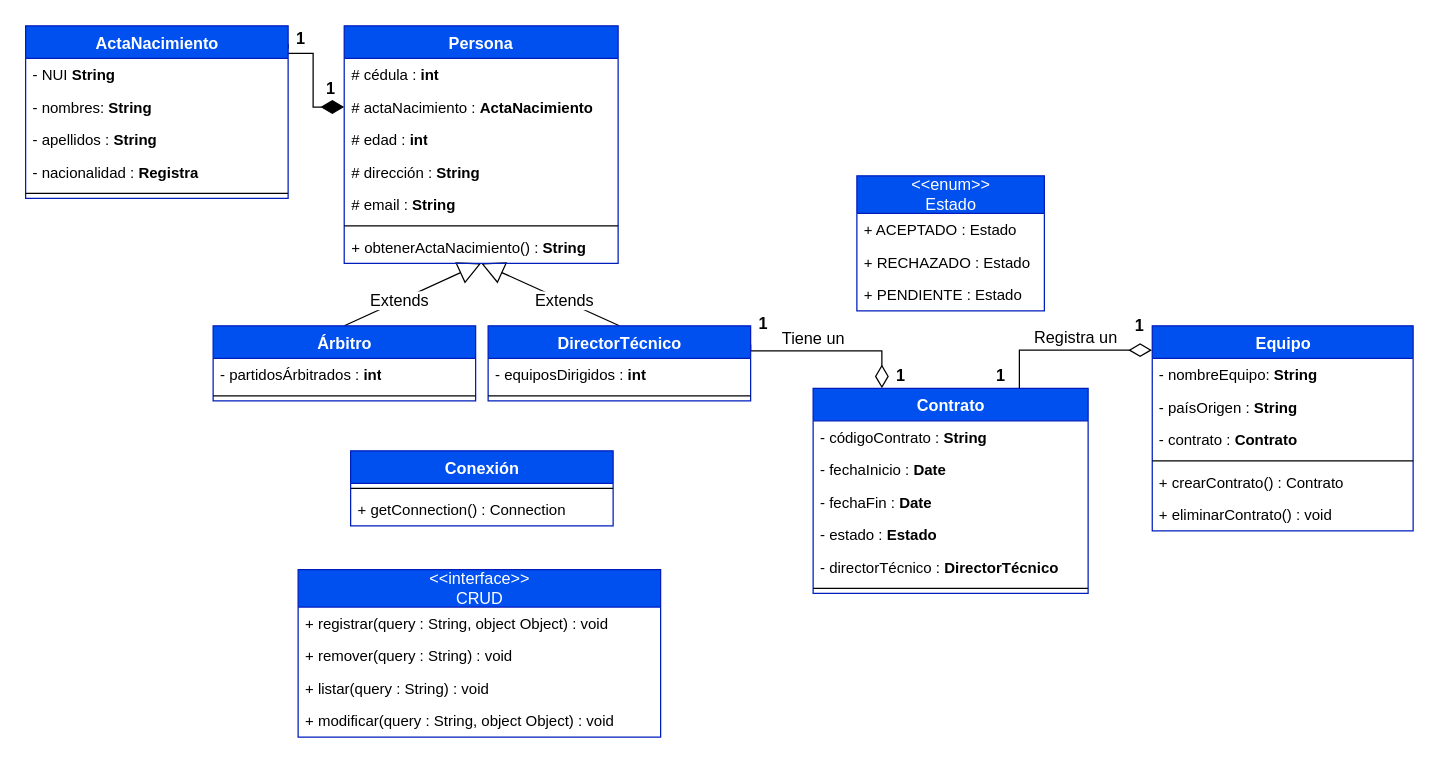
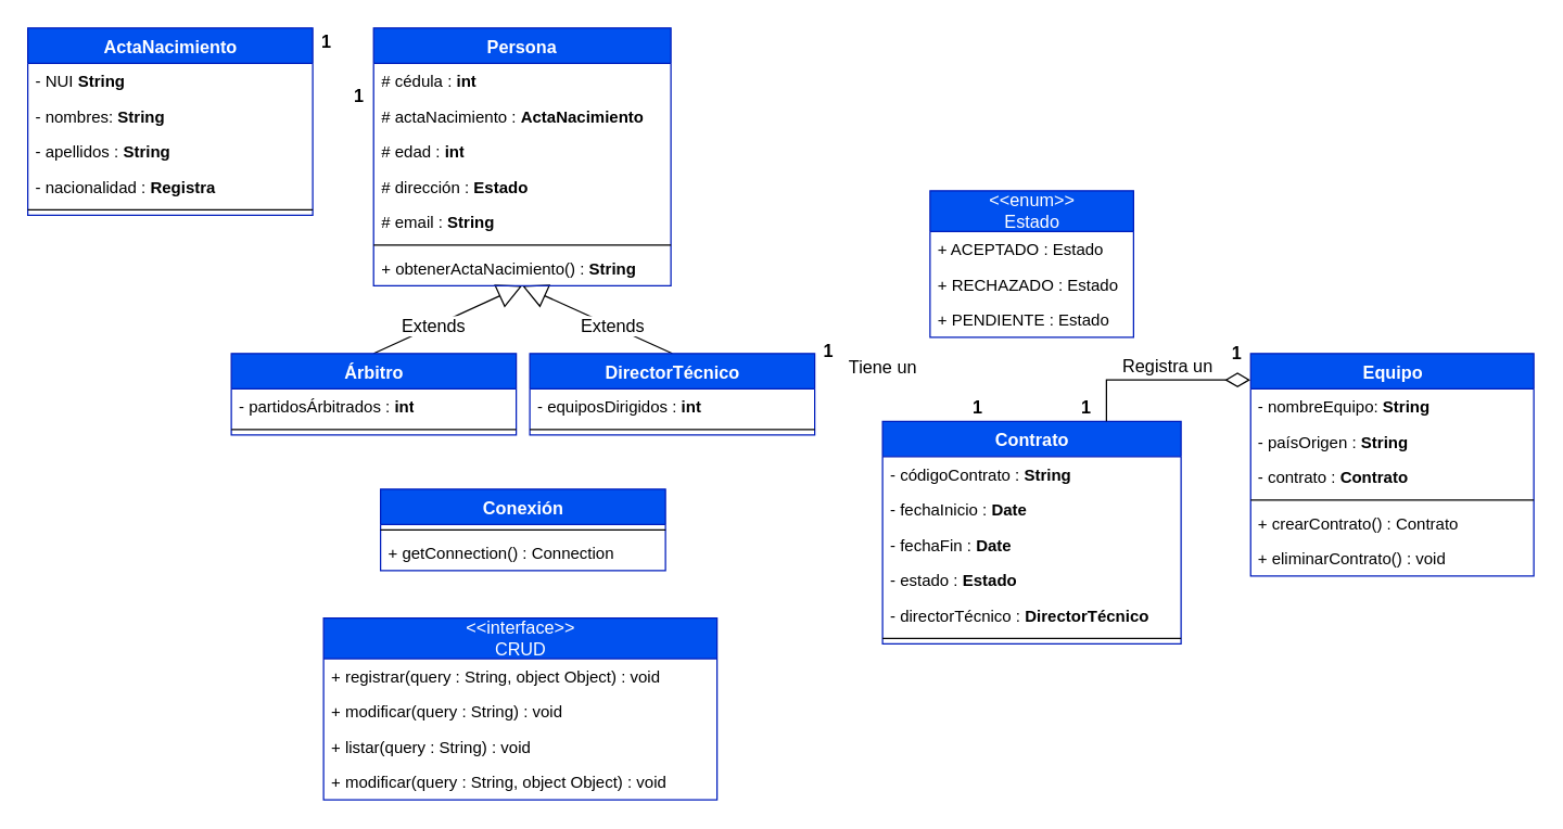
- <mxCell id="3" value="" style="endArrow=none;html=1;endSize=12;startArrow=diamondThin;startSize=16;startFill=1;edgeStyle=orthogonalEdgeStyle;align=left;verticalAlign=bottom;fontSize=13;exitX=0;exitY=0.5;exitDx=0;exitDy=0;entryX=1;entryY=0.133;entryDx=0;entryDy=0;endFill=0;rounded=0;entryPerimeter=0;" parent="1" source="16" target="5" edge="1"><mxGeometry x="-1" y="3" relative="1" as="geometry"><mxPoint x="150" y="500" as="sourcePoint" /><mxPoint x="310" y="500" as="targetPoint" /><Array as="points"><mxPoint x="250" y="85" /><mxPoint x="250" y="42" /><mxPoint x="170" y="42" /><mxPoint x="170" y="35" /></Array></mxGeometry></mxCell>
- <mxCell id="18" value="# dirección :&amp;nbsp;&lt;b&gt;String&lt;/b&gt;" style="text;strokeColor=none;fillColor=none;align=left;verticalAlign=top;spacingLeft=4;spacingRight=4;overflow=hidden;rotatable=0;points=[[0,0.5],[1,0.5]];portConstraint=eastwest;html=1;" parent="14" vertex="1"><mxGeometry y="104" width="219.13" height="26" as="geometry" /></mxCell>
+ <mxCell id="18" value="# dirección :&amp;nbsp;&lt;b&gt;Estado&lt;/b&gt;" style="text;strokeColor=none;fillColor=none;align=left;verticalAlign=top;spacingLeft=4;spacingRight=4;overflow=hidden;rotatable=0;points=[[0,0.5],[1,0.5]];portConstraint=eastwest;html=1;" parent="14" vertex="1"><mxGeometry y="104" width="219.13" height="26" as="geometry" /></mxCell>
- <mxCell id="35" style="edgeStyle=orthogonalEdgeStyle;rounded=0;orthogonalLoop=1;jettySize=auto;html=1;exitX=1;exitY=0.25;exitDx=0;exitDy=0;entryX=0.25;entryY=0;entryDx=0;entryDy=0;startSize=16;endArrow=diamondThin;endFill=0;endSize=16;fontSize=13;" parent="1" source="36" target="43" edge="1"><mxGeometry relative="1" as="geometry"><Array as="points"><mxPoint x="600" y="280" /><mxPoint x="705" y="280" /></Array></mxGeometry></mxCell>
- <mxCell id="62" value="+ remover(query : String) : void" style="text;strokeColor=none;fillColor=none;align=left;verticalAlign=top;spacingLeft=4;spacingRight=4;overflow=hidden;rotatable=0;points=[[0,0.5],[1,0.5]];portConstraint=eastwest;" vertex="1" parent="60"><mxGeometry y="56" width="290" height="26" as="geometry" /></mxCell>
+ <mxCell id="62" value="+ modificar(query : String) : void" style="text;strokeColor=none;fillColor=none;align=left;verticalAlign=top;spacingLeft=4;spacingRight=4;overflow=hidden;rotatable=0;points=[[0,0.5],[1,0.5]];portConstraint=eastwest;" vertex="1" parent="60"><mxGeometry y="56" width="290" height="26" as="geometry" /></mxCell>
